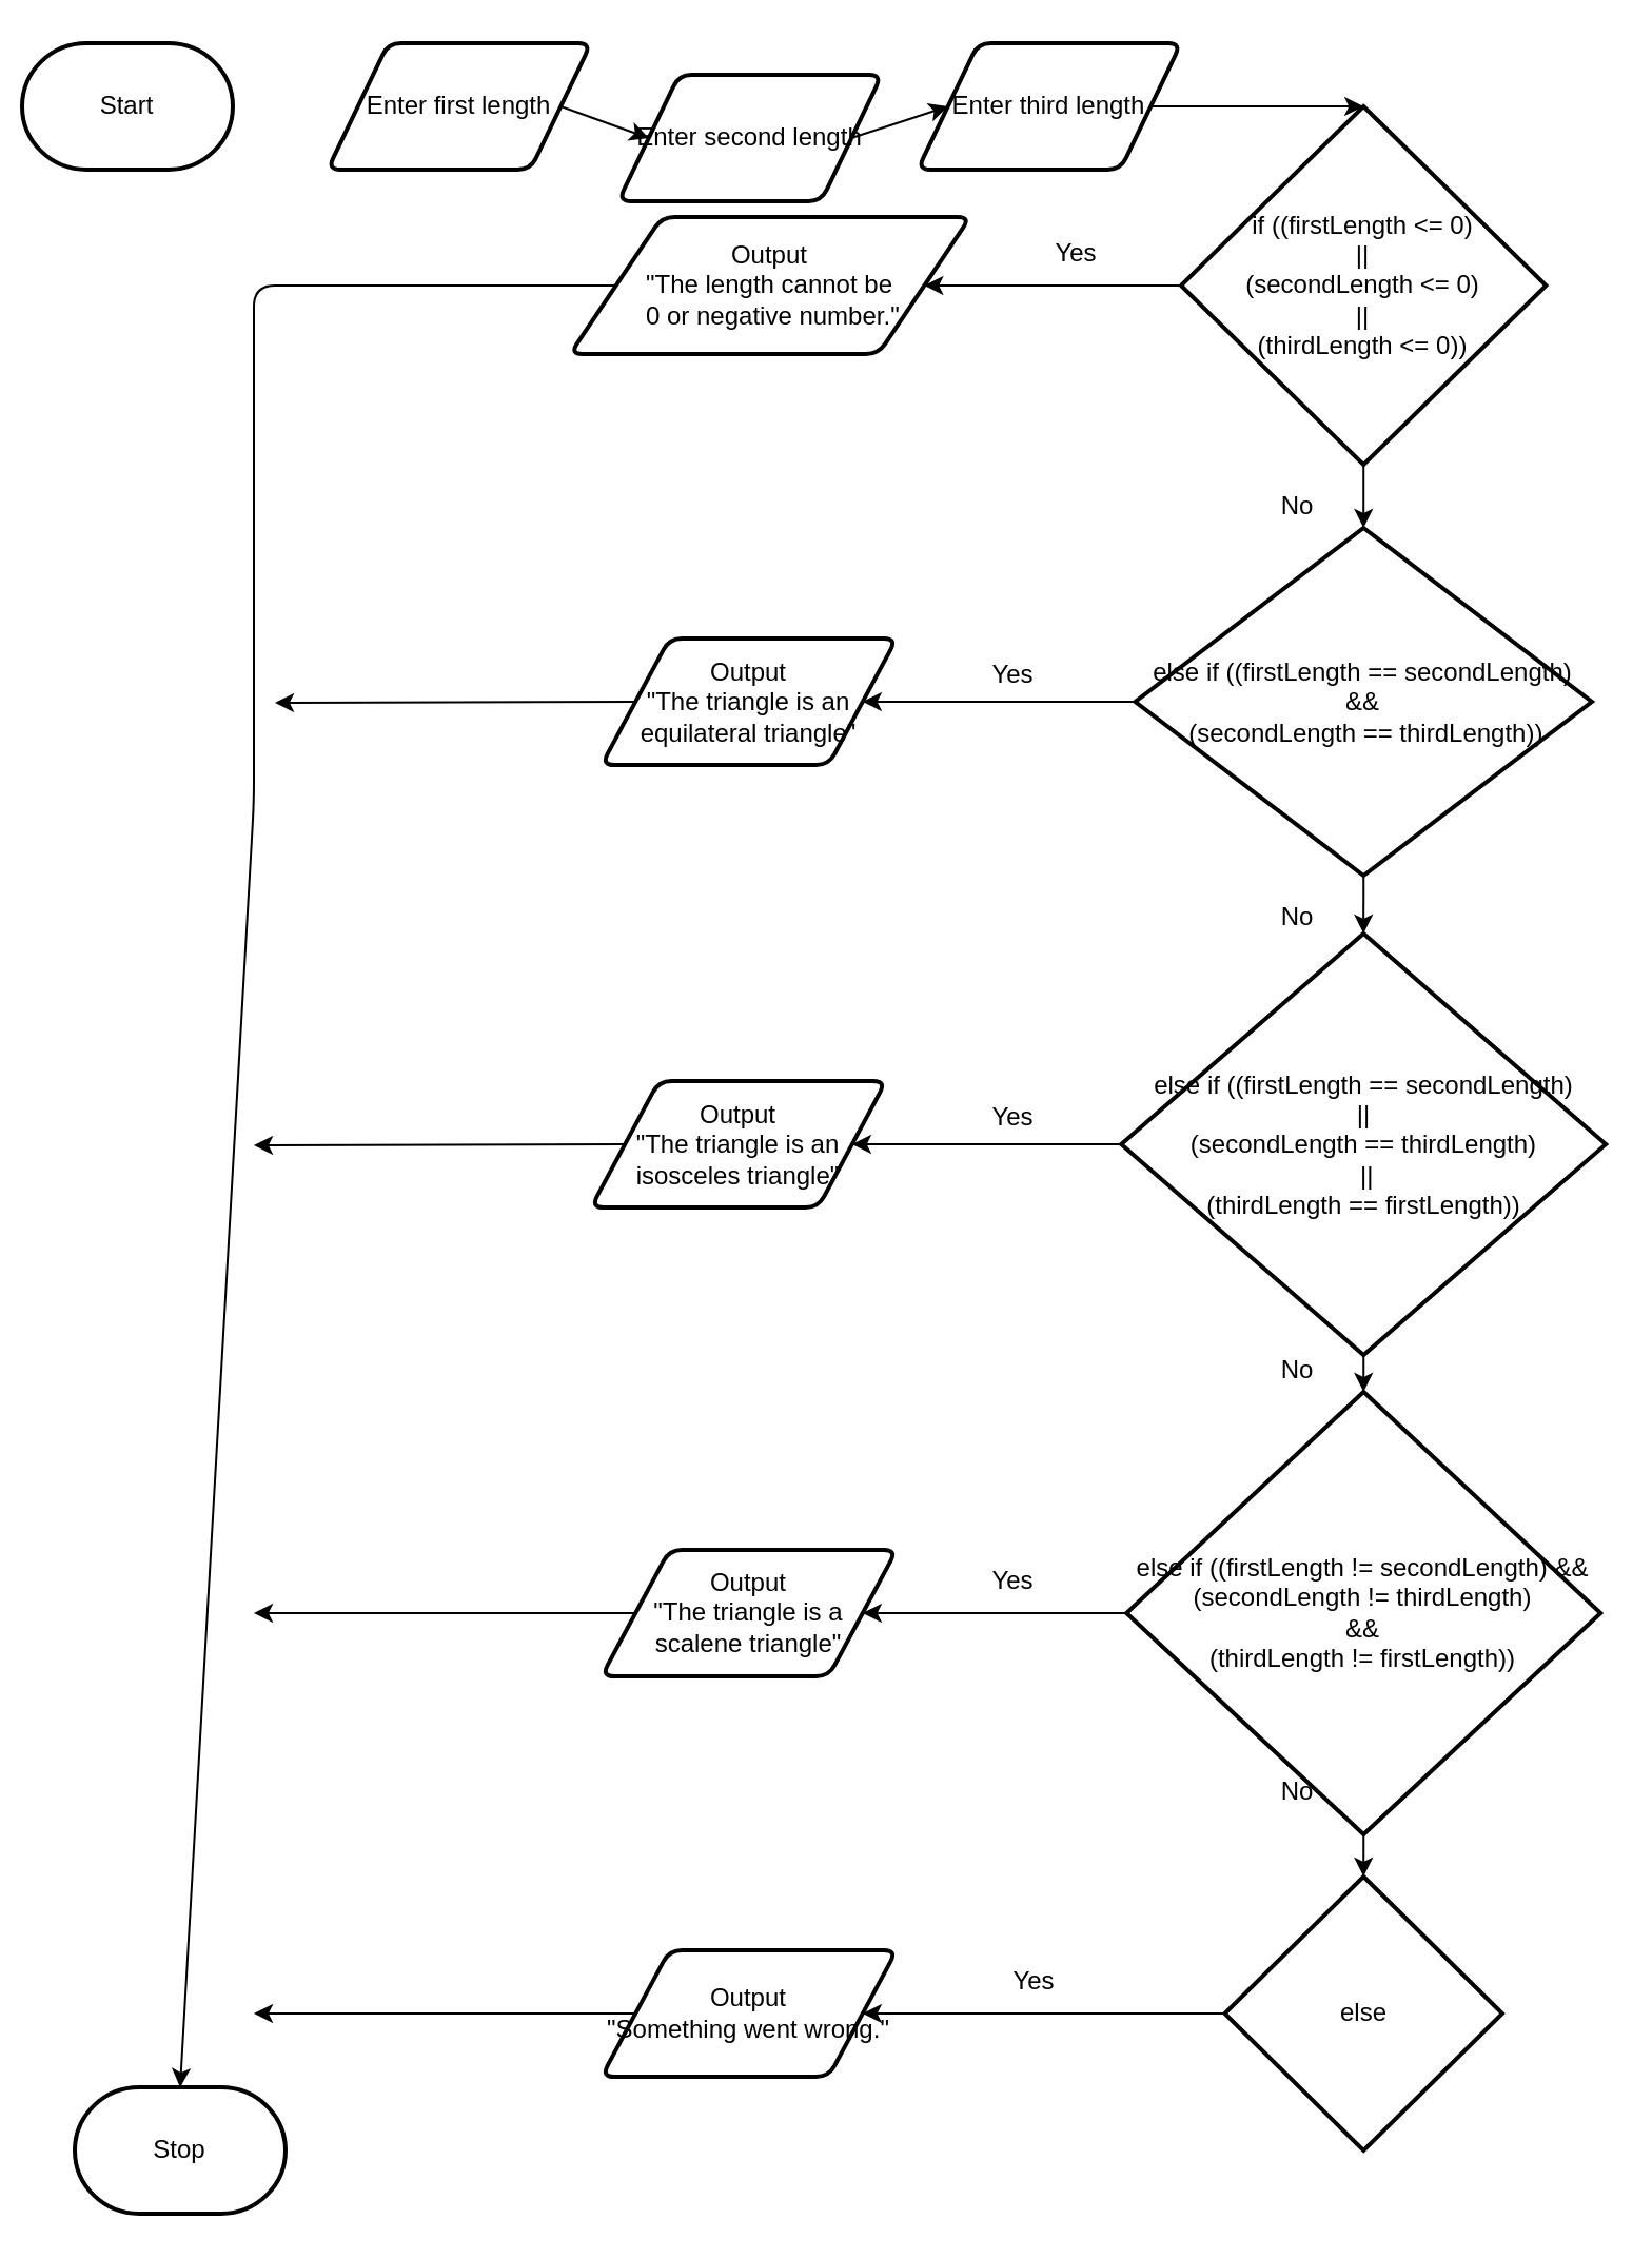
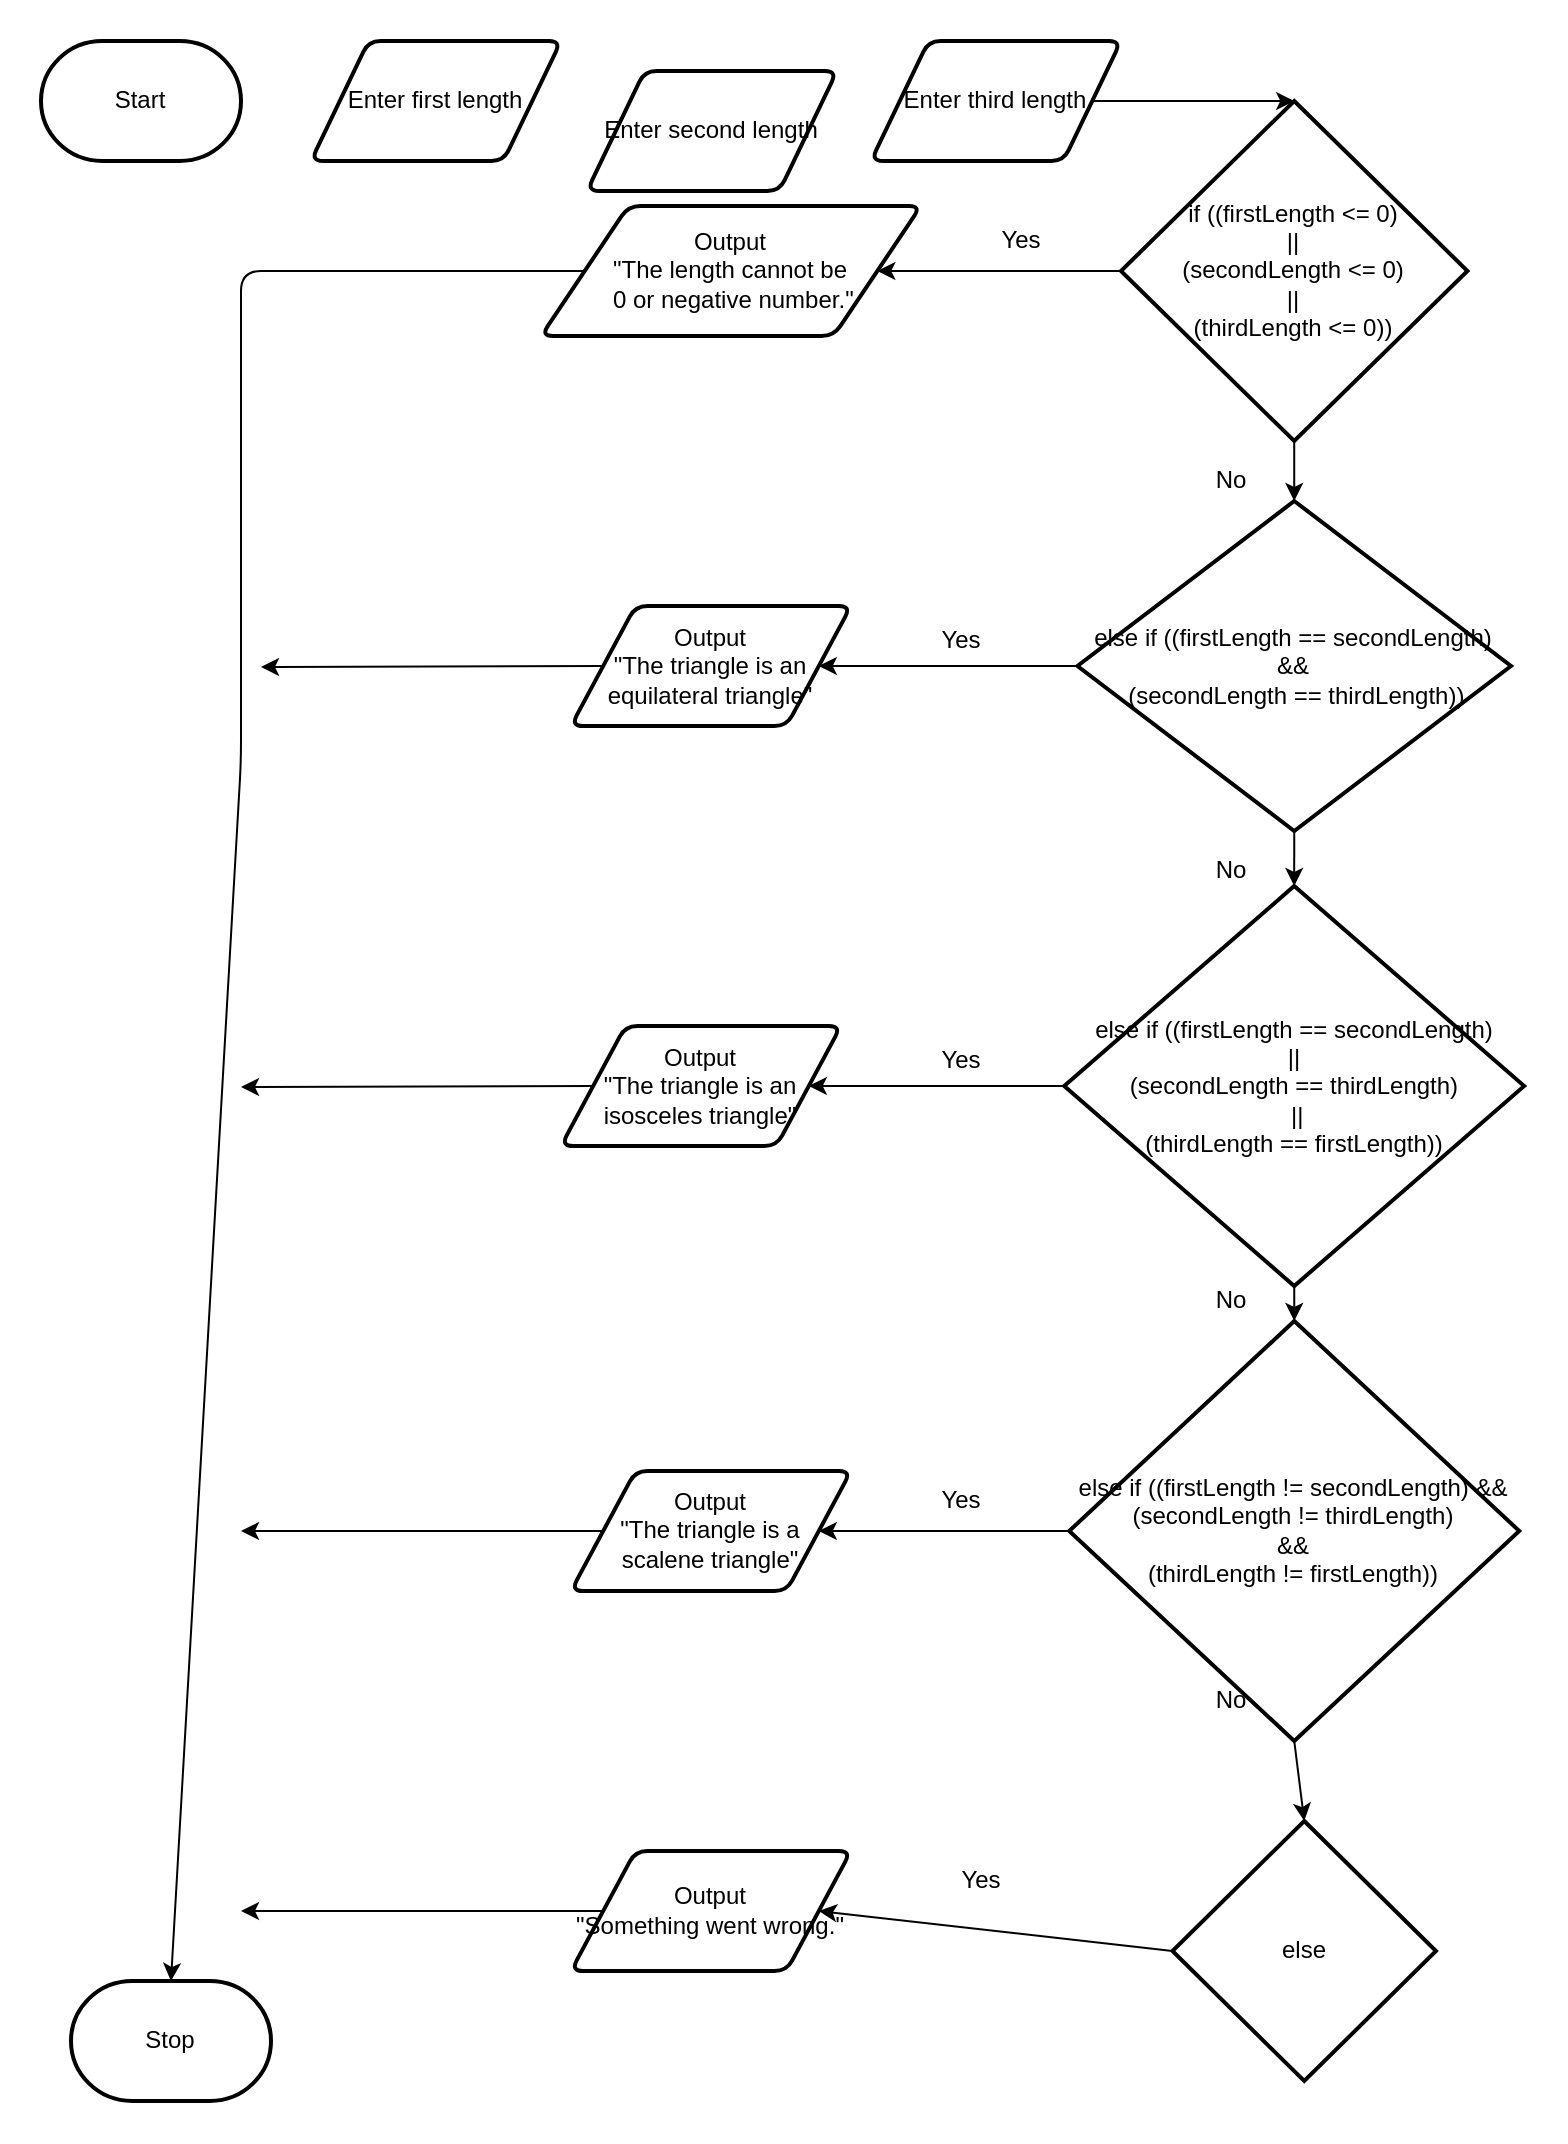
- <mxCell id="3" value="Start" style="strokeWidth=2;html=1;shape=mxgraph.flowchart.terminator;whiteSpace=wrap;" parent="1" vertex="1"><mxGeometry x="10" y="20" width="100" height="60" as="geometry" /></mxCell>
+ <mxCell id="3" value="Start" style="strokeWidth=2;html=1;shape=mxgraph.flowchart.terminator;whiteSpace=wrap;" parent="1" vertex="1"><mxGeometry x="20" y="20" width="100" height="60" as="geometry" /></mxCell>
- <mxCell id="4" style="edgeStyle=none;html=1;exitX=1;exitY=0.5;exitDx=0;exitDy=0;entryX=0;entryY=0.5;entryDx=0;entryDy=0;" parent="1" source="5" target="17" edge="1"><mxGeometry relative="1" as="geometry" /></mxCell>
- <mxCell id="16" style="edgeStyle=none;html=1;exitX=1;exitY=0.5;exitDx=0;exitDy=0;entryX=0;entryY=0.5;entryDx=0;entryDy=0;" edge="1" parent="1" source="17" target="42"><mxGeometry relative="1" as="geometry" /></mxCell>
- <mxCell id="31" value="else" style="strokeWidth=2;html=1;shape=mxgraph.flowchart.decision;whiteSpace=wrap;" parent="1" vertex="1"><mxGeometry x="580.74" y="890" width="131.75" height="130" as="geometry" /></mxCell>
+ <mxCell id="31" value="else" style="strokeWidth=2;html=1;shape=mxgraph.flowchart.decision;whiteSpace=wrap;" parent="1" vertex="1"><mxGeometry x="585.74" y="910" width="131.75" height="130" as="geometry" /></mxCell>
